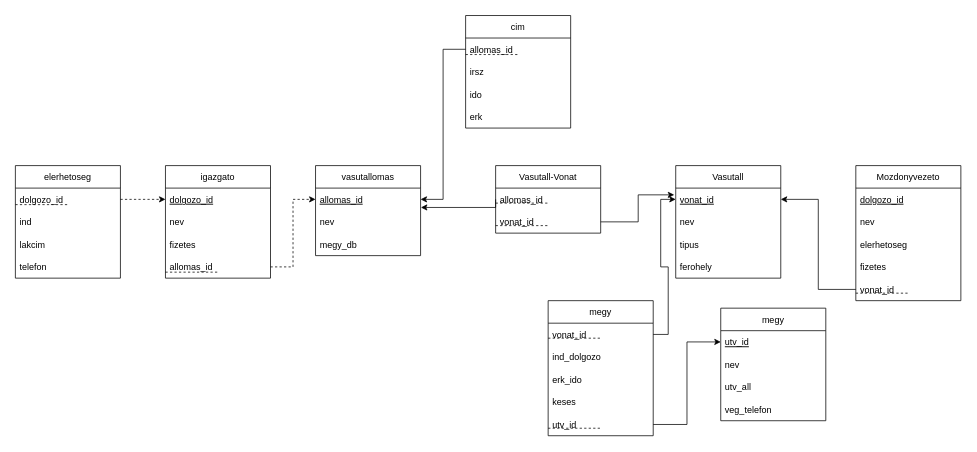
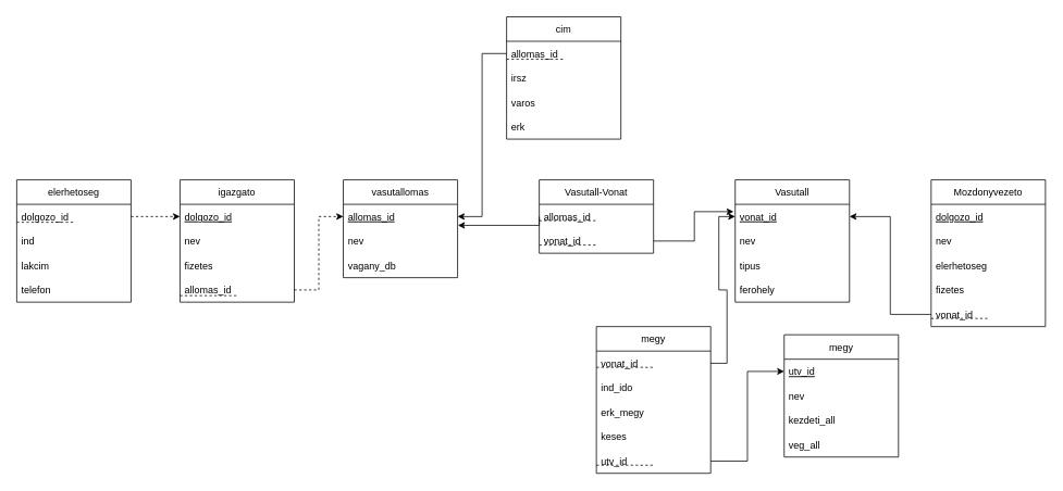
- <mxCell id="24" value="ido" style="text;strokeColor=none;fillColor=none;align=left;verticalAlign=middle;spacingLeft=4;spacingRight=4;overflow=hidden;points=[[0,0.5],[1,0.5]];portConstraint=eastwest;rotatable=0;" vertex="1" parent="20"><mxGeometry y="90" width="140" height="30" as="geometry" /></mxCell>
+ <mxCell id="24" value="varos" style="text;strokeColor=none;fillColor=none;align=left;verticalAlign=middle;spacingLeft=4;spacingRight=4;overflow=hidden;points=[[0,0.5],[1,0.5]];portConstraint=eastwest;rotatable=0;" vertex="1" parent="20"><mxGeometry y="90" width="140" height="30" as="geometry" /></mxCell>
- <mxCell id="18" value="megy_db" style="text;strokeColor=none;fillColor=none;align=left;verticalAlign=middle;spacingLeft=4;spacingRight=4;overflow=hidden;points=[[0,0.5],[1,0.5]];portConstraint=eastwest;rotatable=0;" vertex="1" parent="15"><mxGeometry y="90" width="140" height="30" as="geometry" /></mxCell>
+ <mxCell id="18" value="vagany_db" style="text;strokeColor=none;fillColor=none;align=left;verticalAlign=middle;spacingLeft=4;spacingRight=4;overflow=hidden;points=[[0,0.5],[1,0.5]];portConstraint=eastwest;rotatable=0;" vertex="1" parent="15"><mxGeometry y="90" width="140" height="30" as="geometry" /></mxCell>
- <mxCell id="49" value="ind_dolgozo" style="text;strokeColor=none;fillColor=none;align=left;verticalAlign=middle;spacingLeft=4;spacingRight=4;overflow=hidden;points=[[0,0.5],[1,0.5]];portConstraint=eastwest;rotatable=0;" vertex="1" parent="46"><mxGeometry y="60" width="140" height="30" as="geometry" /></mxCell>
+ <mxCell id="49" value="ind_ido" style="text;strokeColor=none;fillColor=none;align=left;verticalAlign=middle;spacingLeft=4;spacingRight=4;overflow=hidden;points=[[0,0.5],[1,0.5]];portConstraint=eastwest;rotatable=0;" vertex="1" parent="46"><mxGeometry y="60" width="140" height="30" as="geometry" /></mxCell>
- <mxCell id="50" value="erk_ido" style="text;strokeColor=none;fillColor=none;align=left;verticalAlign=middle;spacingLeft=4;spacingRight=4;overflow=hidden;points=[[0,0.5],[1,0.5]];portConstraint=eastwest;rotatable=0;" vertex="1" parent="46"><mxGeometry y="90" width="140" height="30" as="geometry" /></mxCell>
+ <mxCell id="50" value="erk_megy" style="text;strokeColor=none;fillColor=none;align=left;verticalAlign=middle;spacingLeft=4;spacingRight=4;overflow=hidden;points=[[0,0.5],[1,0.5]];portConstraint=eastwest;rotatable=0;" vertex="1" parent="46"><mxGeometry y="90" width="140" height="30" as="geometry" /></mxCell>
- <mxCell id="59" value="utv_all" style="text;strokeColor=none;fillColor=none;align=left;verticalAlign=middle;spacingLeft=4;spacingRight=4;overflow=hidden;points=[[0,0.5],[1,0.5]];portConstraint=eastwest;rotatable=0;" vertex="1" parent="56"><mxGeometry y="90" width="140" height="30" as="geometry" /></mxCell>
+ <mxCell id="59" value="kezdeti_all" style="text;strokeColor=none;fillColor=none;align=left;verticalAlign=middle;spacingLeft=4;spacingRight=4;overflow=hidden;points=[[0,0.5],[1,0.5]];portConstraint=eastwest;rotatable=0;" vertex="1" parent="56"><mxGeometry y="90" width="140" height="30" as="geometry" /></mxCell>
- <mxCell id="60" value="veg_telefon" style="text;strokeColor=none;fillColor=none;align=left;verticalAlign=middle;spacingLeft=4;spacingRight=4;overflow=hidden;points=[[0,0.5],[1,0.5]];portConstraint=eastwest;rotatable=0;" vertex="1" parent="56"><mxGeometry y="120" width="140" height="30" as="geometry" /></mxCell>
+ <mxCell id="60" value="veg_all" style="text;strokeColor=none;fillColor=none;align=left;verticalAlign=middle;spacingLeft=4;spacingRight=4;overflow=hidden;points=[[0,0.5],[1,0.5]];portConstraint=eastwest;rotatable=0;" vertex="1" parent="56"><mxGeometry y="120" width="140" height="30" as="geometry" /></mxCell>
